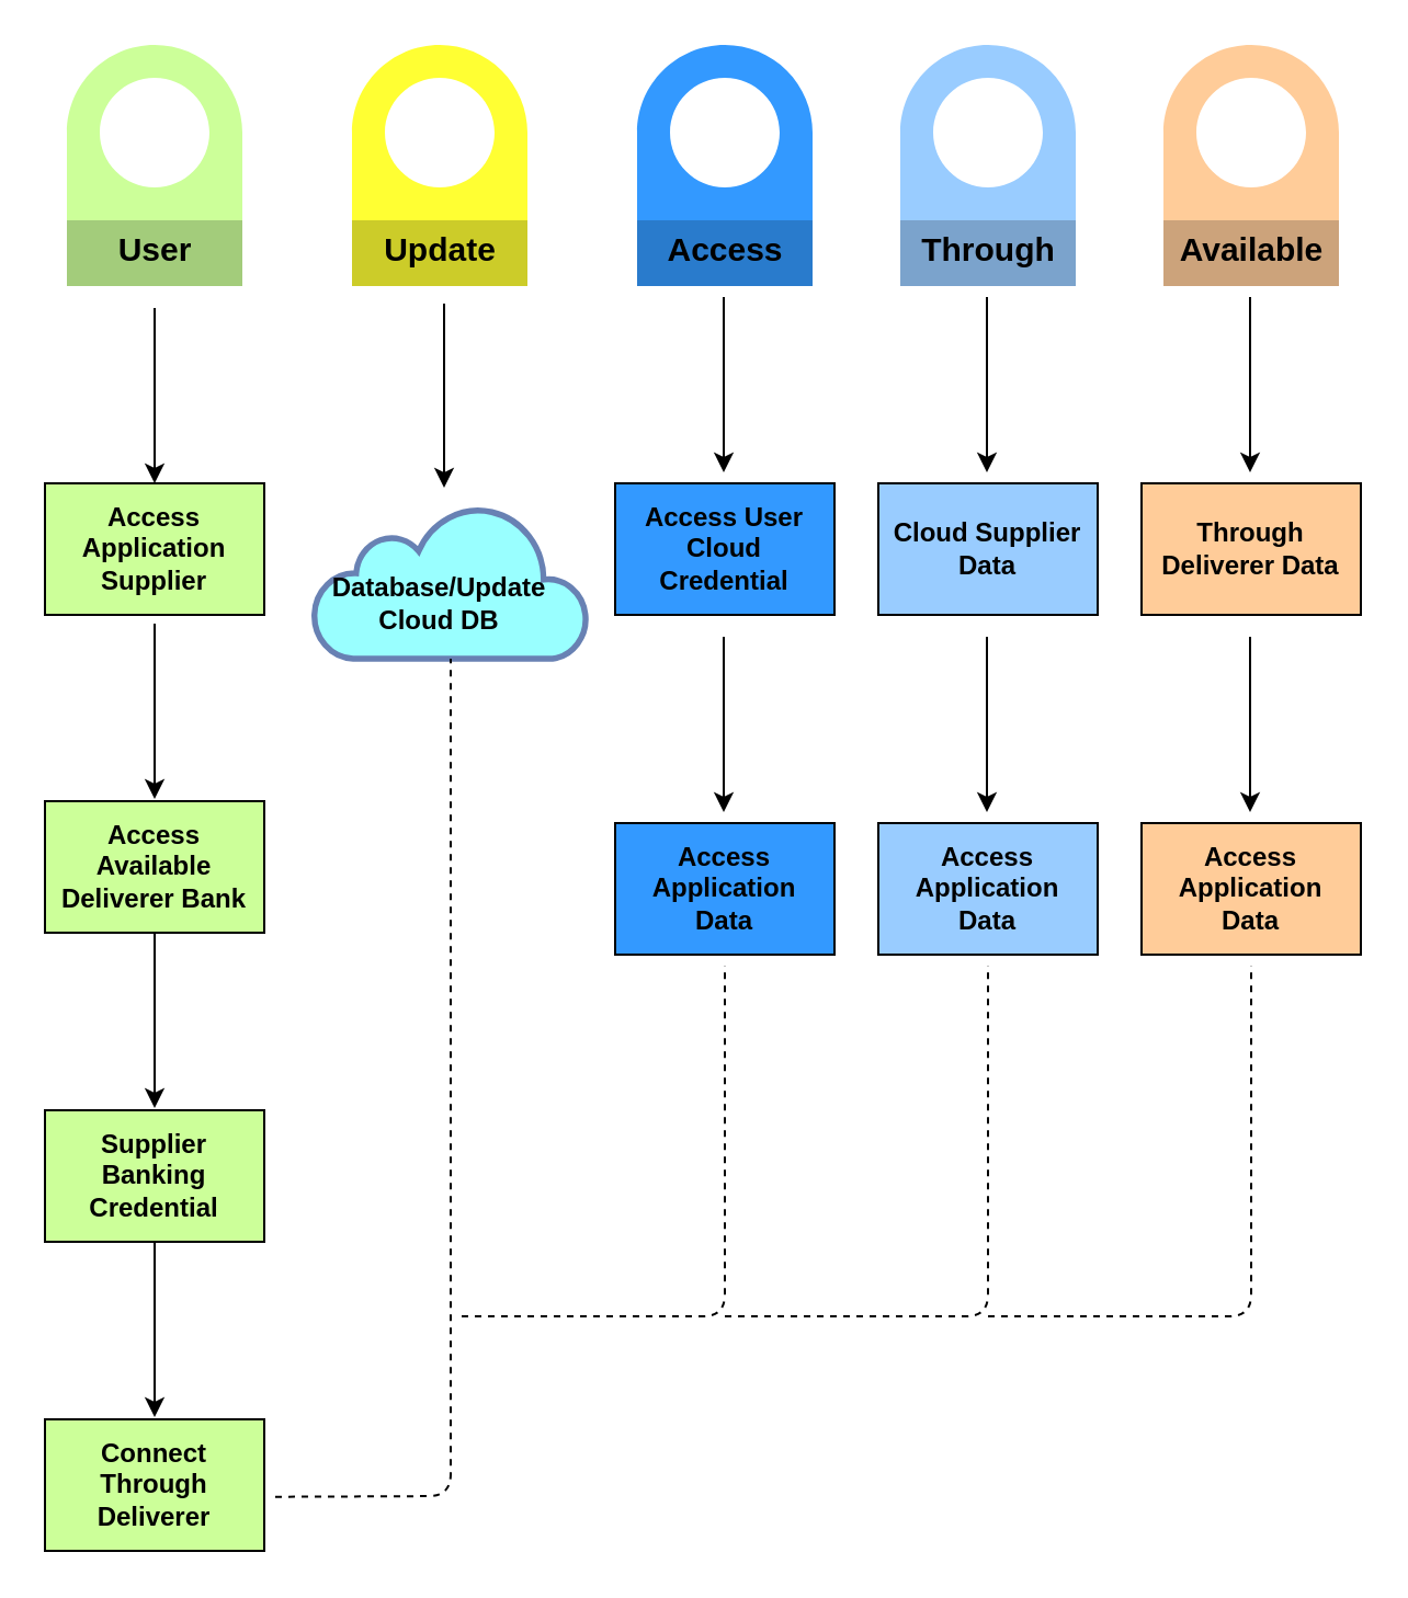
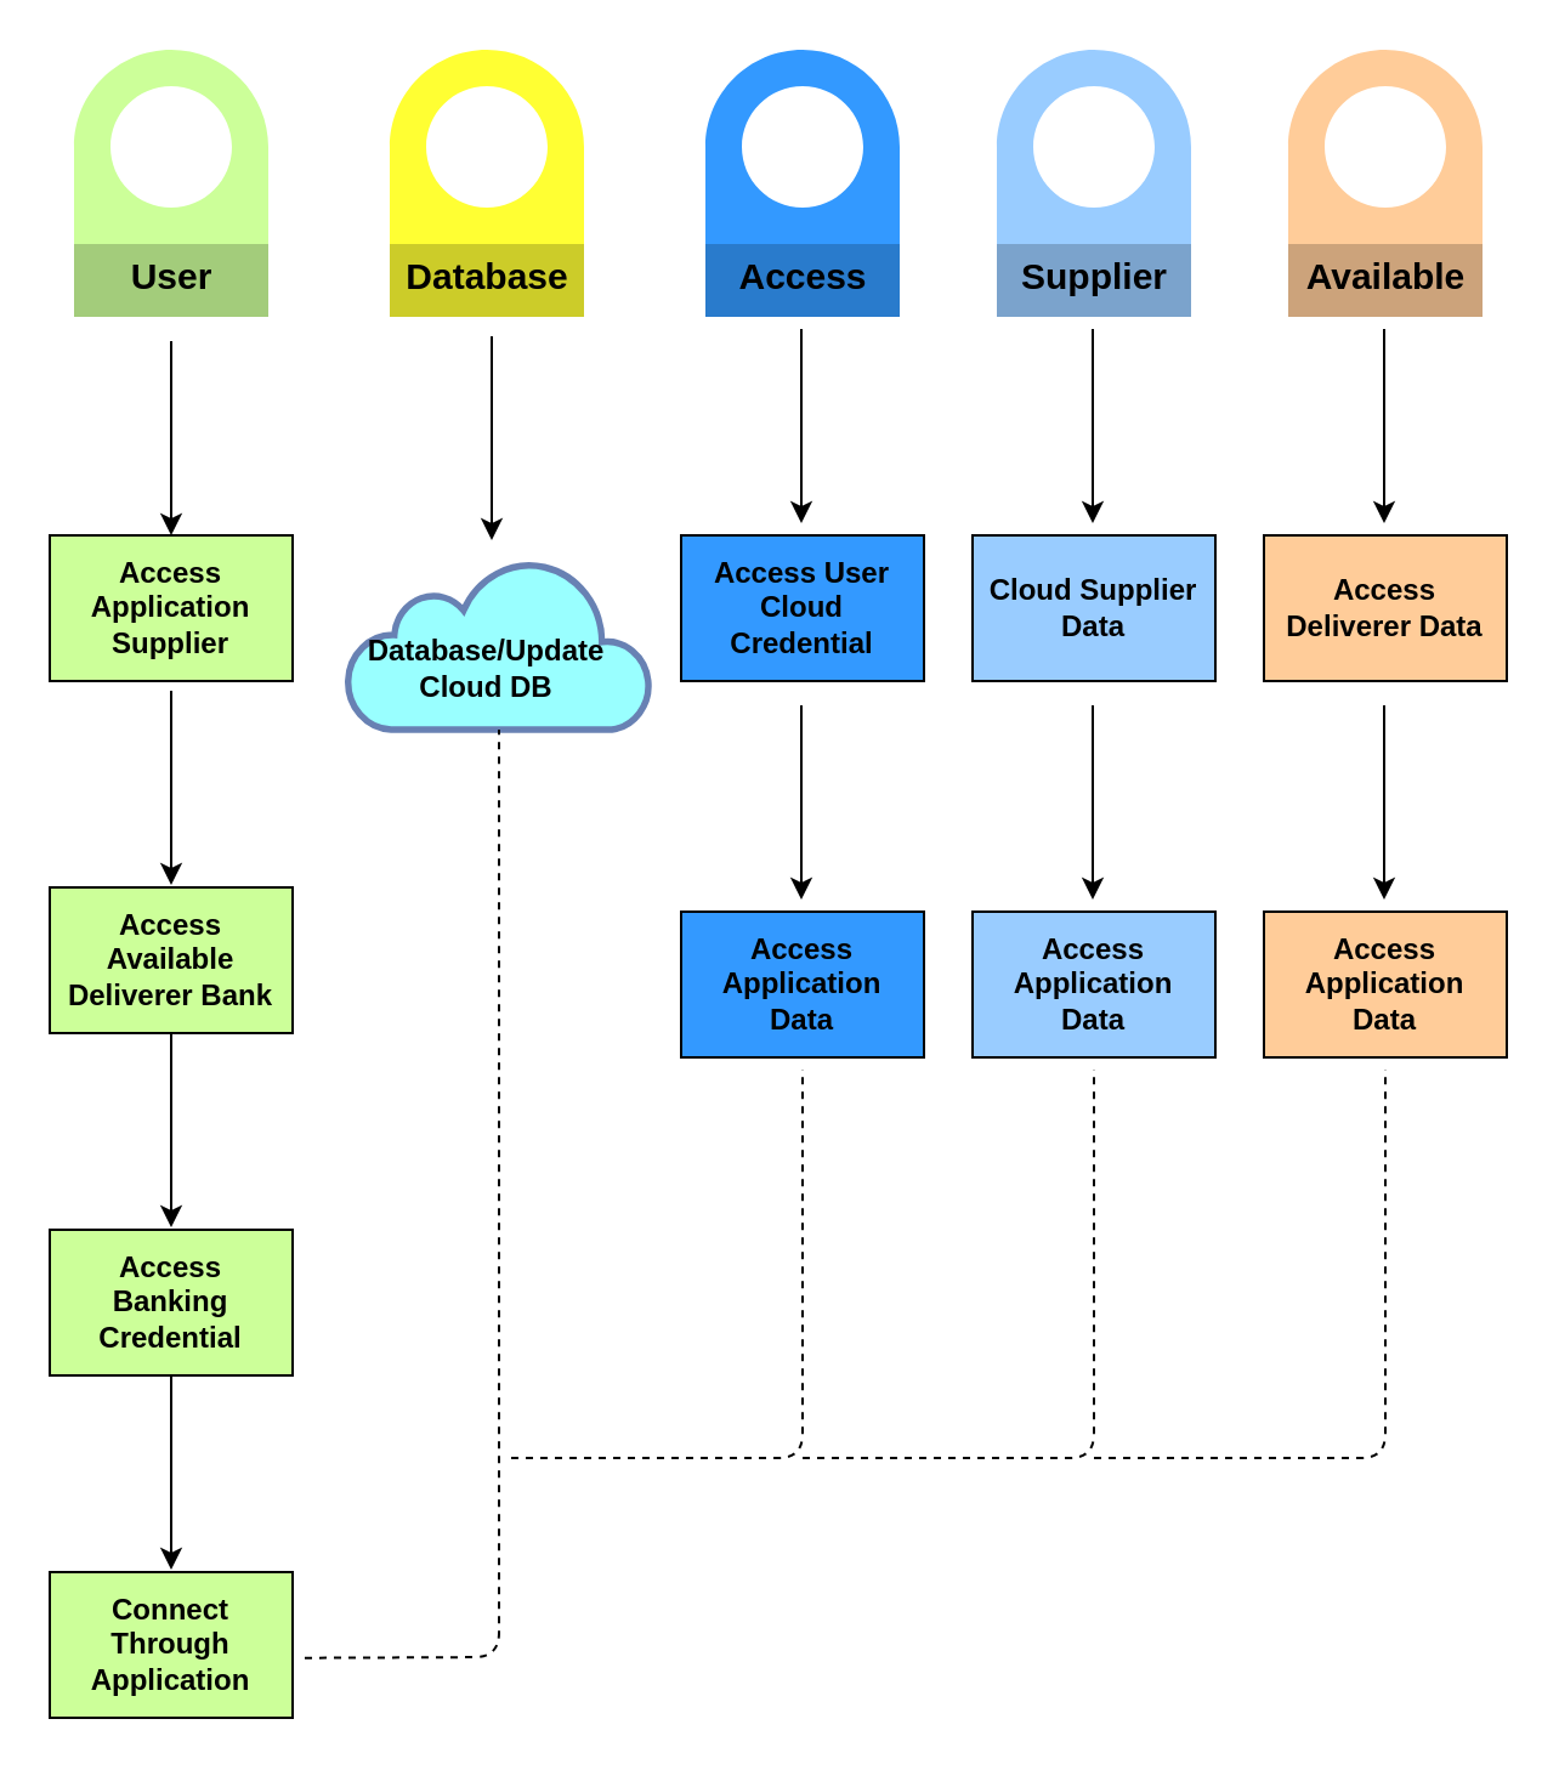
- <mxCell id="2" value="Update" style="verticalLabelPosition=middle;verticalAlign=bottom;html=1;shape=mxgraph.infographic.circularDial;dy=15;fillColor=#FFFF33;strokeColor=none;labelPosition=center;align=center;fontStyle=1;fontSize=15;spacingBottom=5;" vertex="1" parent="1"><mxGeometry x="160" y="20" width="80" height="110.0" as="geometry" /></mxCell>
+ <mxCell id="2" value="Database" style="verticalLabelPosition=middle;verticalAlign=bottom;html=1;shape=mxgraph.infographic.circularDial;dy=15;fillColor=#FFFF33;strokeColor=none;labelPosition=center;align=center;fontStyle=1;fontSize=15;spacingBottom=5;" vertex="1" parent="1"><mxGeometry x="160" y="20" width="80" height="110.0" as="geometry" /></mxCell>
- <mxCell id="4" value="Through" style="verticalLabelPosition=middle;verticalAlign=bottom;html=1;shape=mxgraph.infographic.circularDial;dy=15;fillColor=#99CCFF;strokeColor=none;labelPosition=center;align=center;fontStyle=1;fontSize=15;spacingBottom=5;" vertex="1" parent="1"><mxGeometry x="410" y="20" width="80" height="110.0" as="geometry" /></mxCell>
+ <mxCell id="4" value="Supplier" style="verticalLabelPosition=middle;verticalAlign=bottom;html=1;shape=mxgraph.infographic.circularDial;dy=15;fillColor=#99CCFF;strokeColor=none;labelPosition=center;align=center;fontStyle=1;fontSize=15;spacingBottom=5;" vertex="1" parent="1"><mxGeometry x="410" y="20" width="80" height="110.0" as="geometry" /></mxCell>
- <mxCell id="30" value="&lt;b&gt;Through Deliverer Data&lt;/b&gt;" style="text;html=1;strokeColor=none;fillColor=#FFCC99;align=center;verticalAlign=middle;whiteSpace=wrap;rounded=0;" vertex="1" parent="1"><mxGeometry x="525" y="225" width="90" height="50" as="geometry" /></mxCell>
+ <mxCell id="30" value="&lt;b&gt;Access Deliverer Data&lt;/b&gt;" style="text;html=1;strokeColor=none;fillColor=#FFCC99;align=center;verticalAlign=middle;whiteSpace=wrap;rounded=0;" vertex="1" parent="1"><mxGeometry x="525" y="225" width="90" height="50" as="geometry" /></mxCell>
- <mxCell id="17" value="&lt;b&gt;Supplier Banking Credential&lt;/b&gt;" style="text;html=1;strokeColor=none;fillColor=none;align=center;verticalAlign=middle;whiteSpace=wrap;rounded=0;" vertex="1" parent="1"><mxGeometry x="25" y="511" width="90" height="50" as="geometry" /></mxCell>
+ <mxCell id="17" value="&lt;b&gt;Access Banking Credential&lt;/b&gt;" style="text;html=1;strokeColor=none;fillColor=none;align=center;verticalAlign=middle;whiteSpace=wrap;rounded=0;" vertex="1" parent="1"><mxGeometry x="25" y="511" width="90" height="50" as="geometry" /></mxCell>
- <mxCell id="20" value="&lt;b&gt;Connect Through Deliverer&lt;/b&gt;" style="text;html=1;strokeColor=none;fillColor=none;align=center;verticalAlign=middle;whiteSpace=wrap;rounded=0;" vertex="1" parent="1"><mxGeometry x="25" y="652" width="90" height="50" as="geometry" /></mxCell>
+ <mxCell id="20" value="&lt;b&gt;Connect Through Application&lt;/b&gt;" style="text;html=1;strokeColor=none;fillColor=none;align=center;verticalAlign=middle;whiteSpace=wrap;rounded=0;" vertex="1" parent="1"><mxGeometry x="25" y="652" width="90" height="50" as="geometry" /></mxCell>
